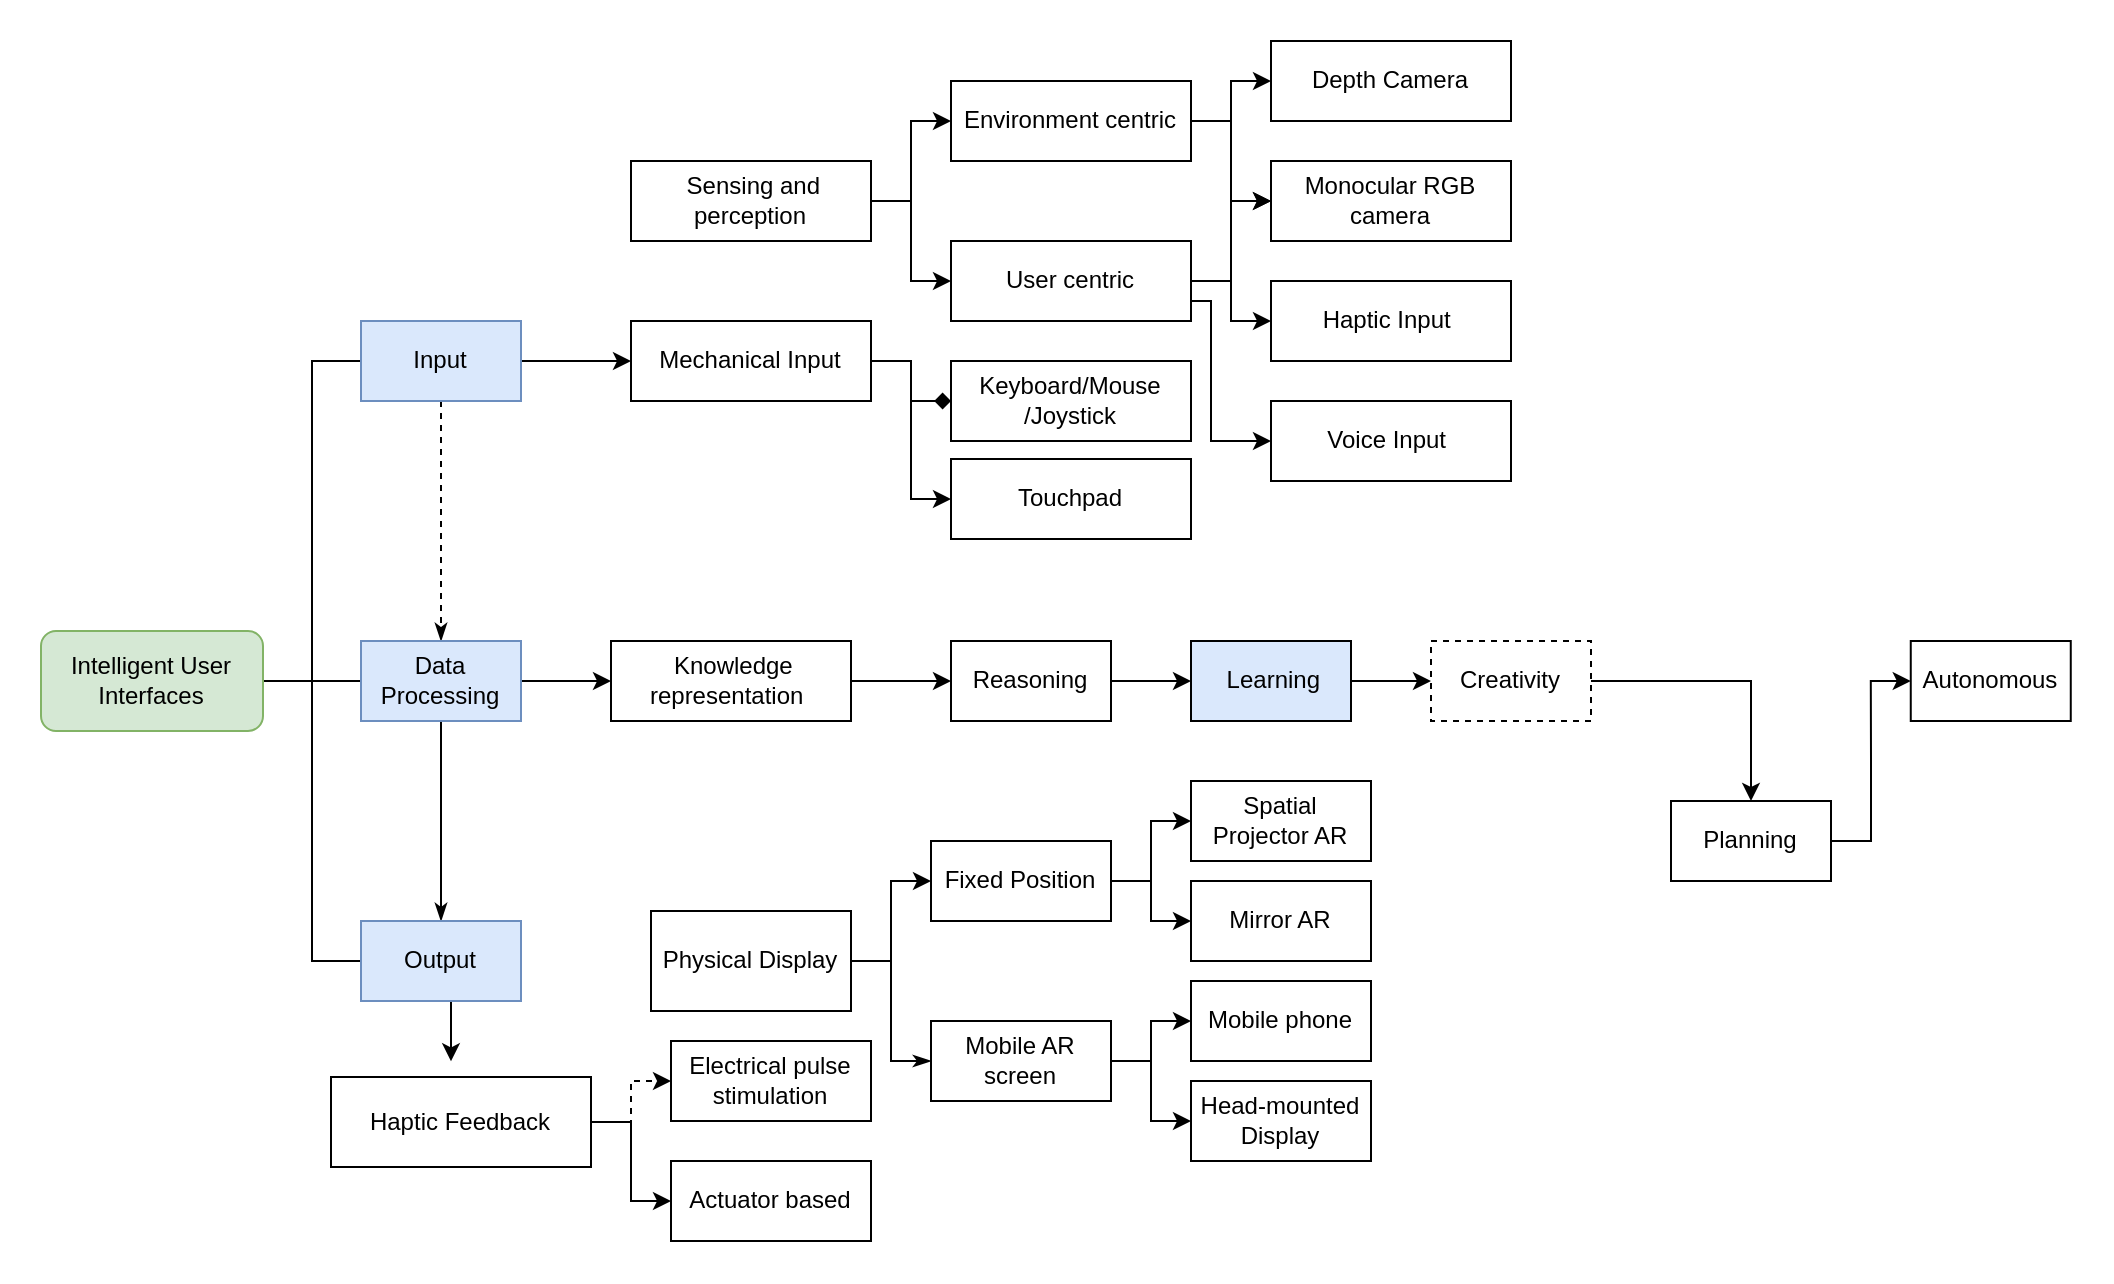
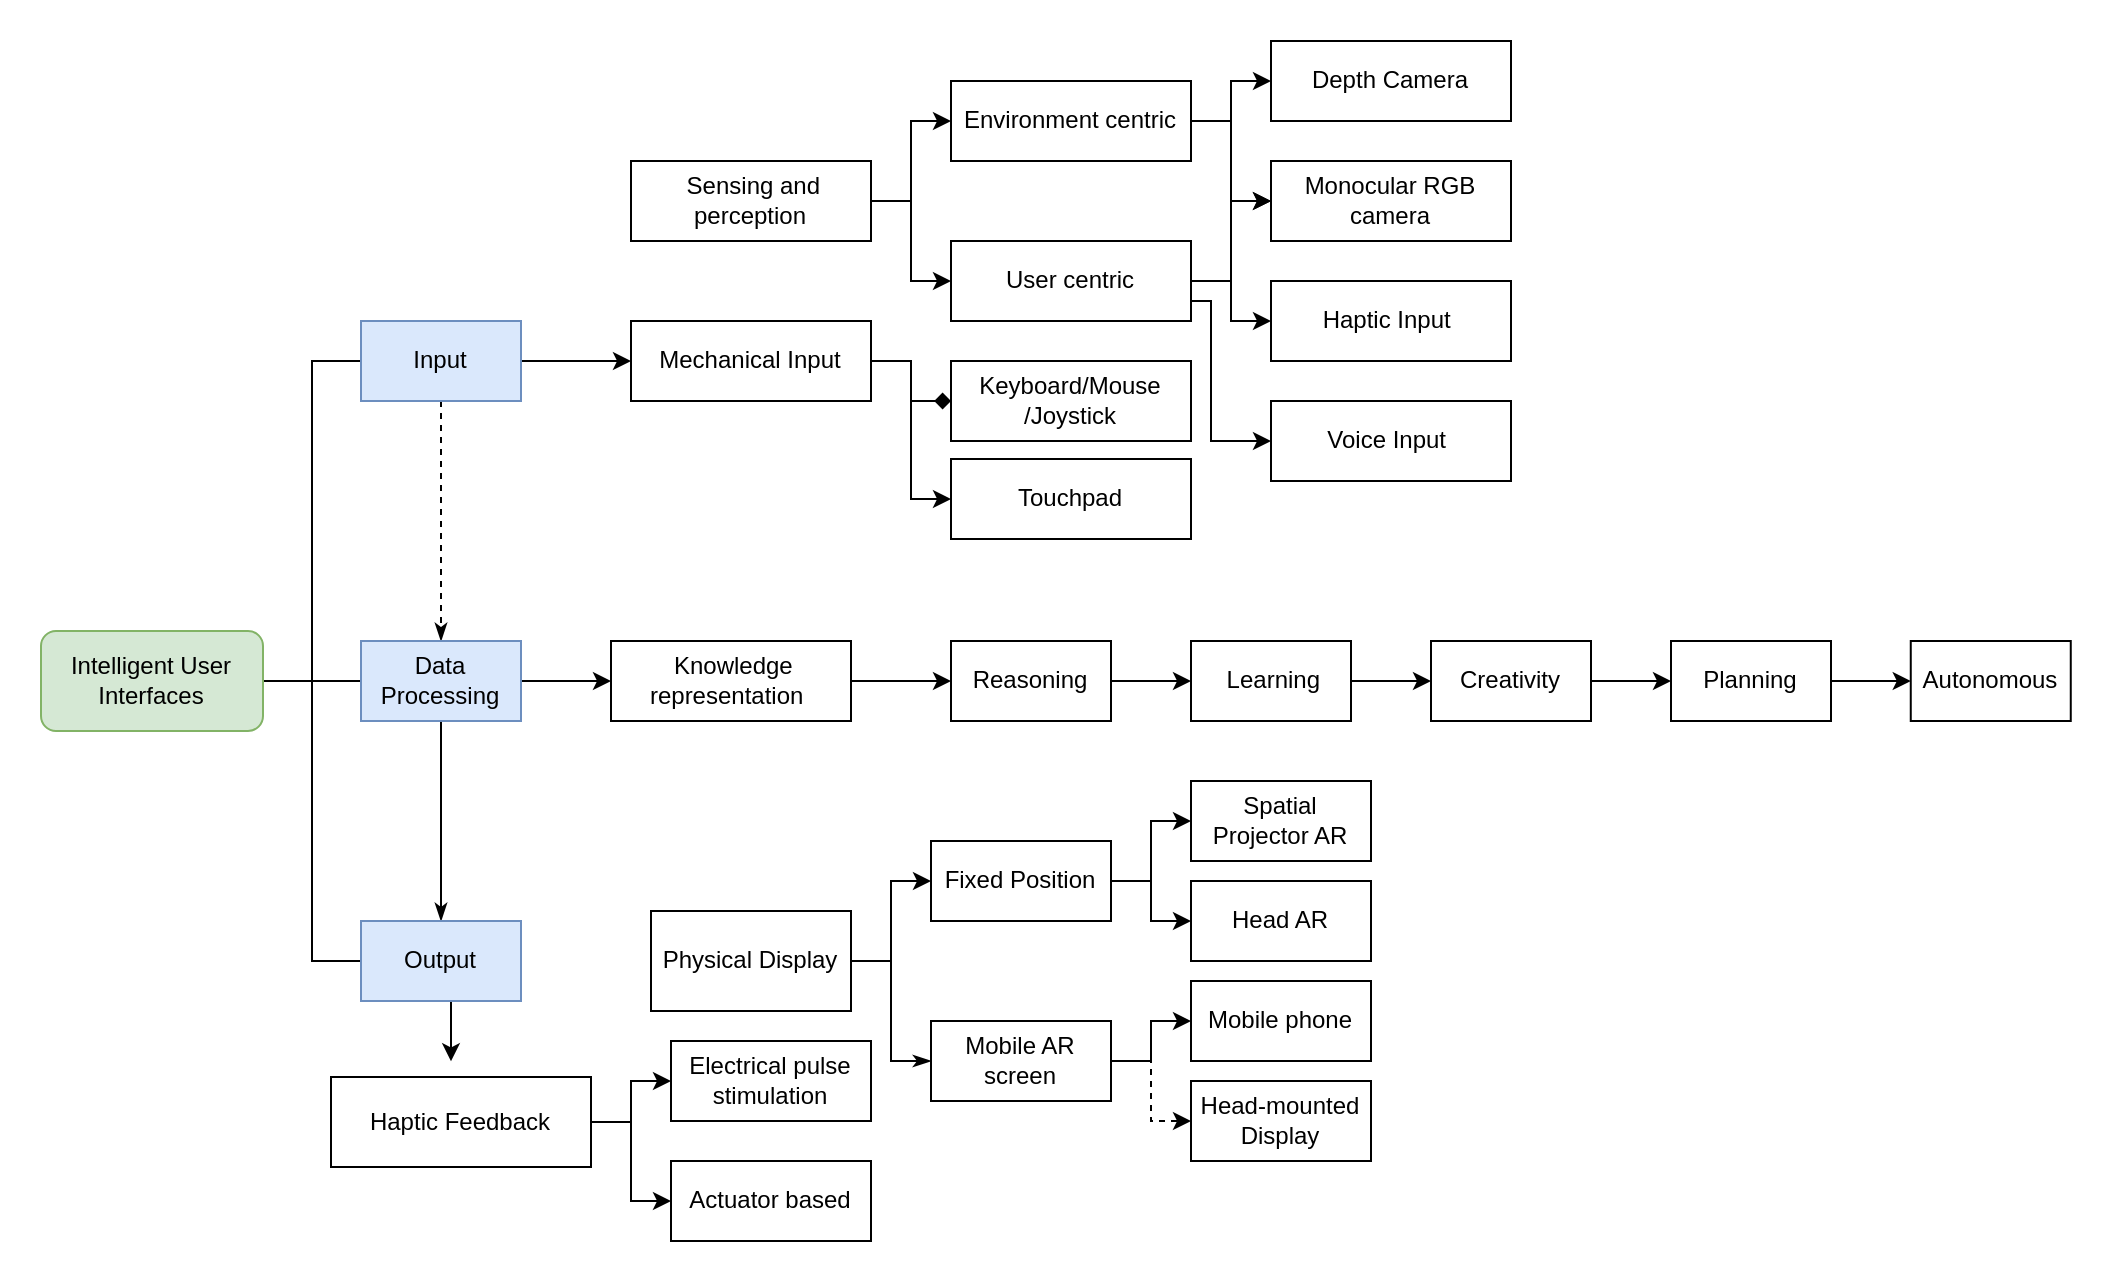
- <mxCell id="24" value="&lt;span&gt;&amp;nbsp;Learning&lt;/span&gt;" style="rounded=0;whiteSpace=wrap;html=1;fillColor=#dae8fc;" parent="1" vertex="1"><mxGeometry x="595" y="320" width="80" height="40" as="geometry" /></mxCell>
+ <mxCell id="24" value="&lt;span&gt;&amp;nbsp;Learning&lt;/span&gt;" style="rounded=0;whiteSpace=wrap;html=1;" parent="1" vertex="1"><mxGeometry x="595" y="320" width="80" height="40" as="geometry" /></mxCell>
- <mxCell id="22" value="Creativity" style="rounded=0;whiteSpace=wrap;html=1;dashed=1;" parent="1" vertex="1"><mxGeometry x="715" y="320" width="80" height="40" as="geometry" /></mxCell>
+ <mxCell id="22" value="Creativity" style="rounded=0;whiteSpace=wrap;html=1;" parent="1" vertex="1"><mxGeometry x="715" y="320" width="80" height="40" as="geometry" /></mxCell>
- <mxCell id="26" value="Planning" style="rounded=0;whiteSpace=wrap;html=1;" parent="1" vertex="1"><mxGeometry x="835" y="400" width="80" height="40" as="geometry" /></mxCell>
+ <mxCell id="26" value="Planning" style="rounded=0;whiteSpace=wrap;html=1;" parent="1" vertex="1"><mxGeometry x="835" y="320" width="80" height="40" as="geometry" /></mxCell>
- <mxCell id="37" value="Mirror AR" style="rounded=0;whiteSpace=wrap;html=1;" parent="1" vertex="1"><mxGeometry x="595" y="440" width="90" height="40" as="geometry" /></mxCell>
+ <mxCell id="37" value="Head AR" style="rounded=0;whiteSpace=wrap;html=1;" parent="1" vertex="1"><mxGeometry x="595" y="440" width="90" height="40" as="geometry" /></mxCell>
- <mxCell id="44" style="edgeStyle=orthogonalEdgeStyle;rounded=0;orthogonalLoop=1;jettySize=auto;html=1;exitX=1;exitY=0.5;exitDx=0;exitDy=0;entryX=0;entryY=0.5;entryDx=0;entryDy=0;dashed=1;" edge="1" parent="1" source="46" target="48"><mxGeometry relative="1" as="geometry" /></mxCell>
+ <mxCell id="44" style="edgeStyle=orthogonalEdgeStyle;rounded=0;orthogonalLoop=1;jettySize=auto;html=1;exitX=1;exitY=0.5;exitDx=0;exitDy=0;entryX=0;entryY=0.5;entryDx=0;entryDy=0;" edge="1" parent="1" source="46" target="48"><mxGeometry relative="1" as="geometry" /></mxCell>
- <mxCell id="34" style="edgeStyle=orthogonalEdgeStyle;rounded=0;orthogonalLoop=1;jettySize=auto;html=1;exitX=1;exitY=0.5;exitDx=0;exitDy=0;entryX=0;entryY=0.5;entryDx=0;entryDy=0;endArrow=classic;endFill=1;" parent="1" source="35" target="39" edge="1"><mxGeometry relative="1" as="geometry" /></mxCell>
+ <mxCell id="34" style="edgeStyle=orthogonalEdgeStyle;rounded=0;orthogonalLoop=1;jettySize=auto;html=1;exitX=1;exitY=0.5;exitDx=0;exitDy=0;entryX=0;entryY=0.5;entryDx=0;entryDy=0;endArrow=classic;endFill=1;dashed=1;" parent="1" source="35" target="39" edge="1"><mxGeometry relative="1" as="geometry" /></mxCell>
